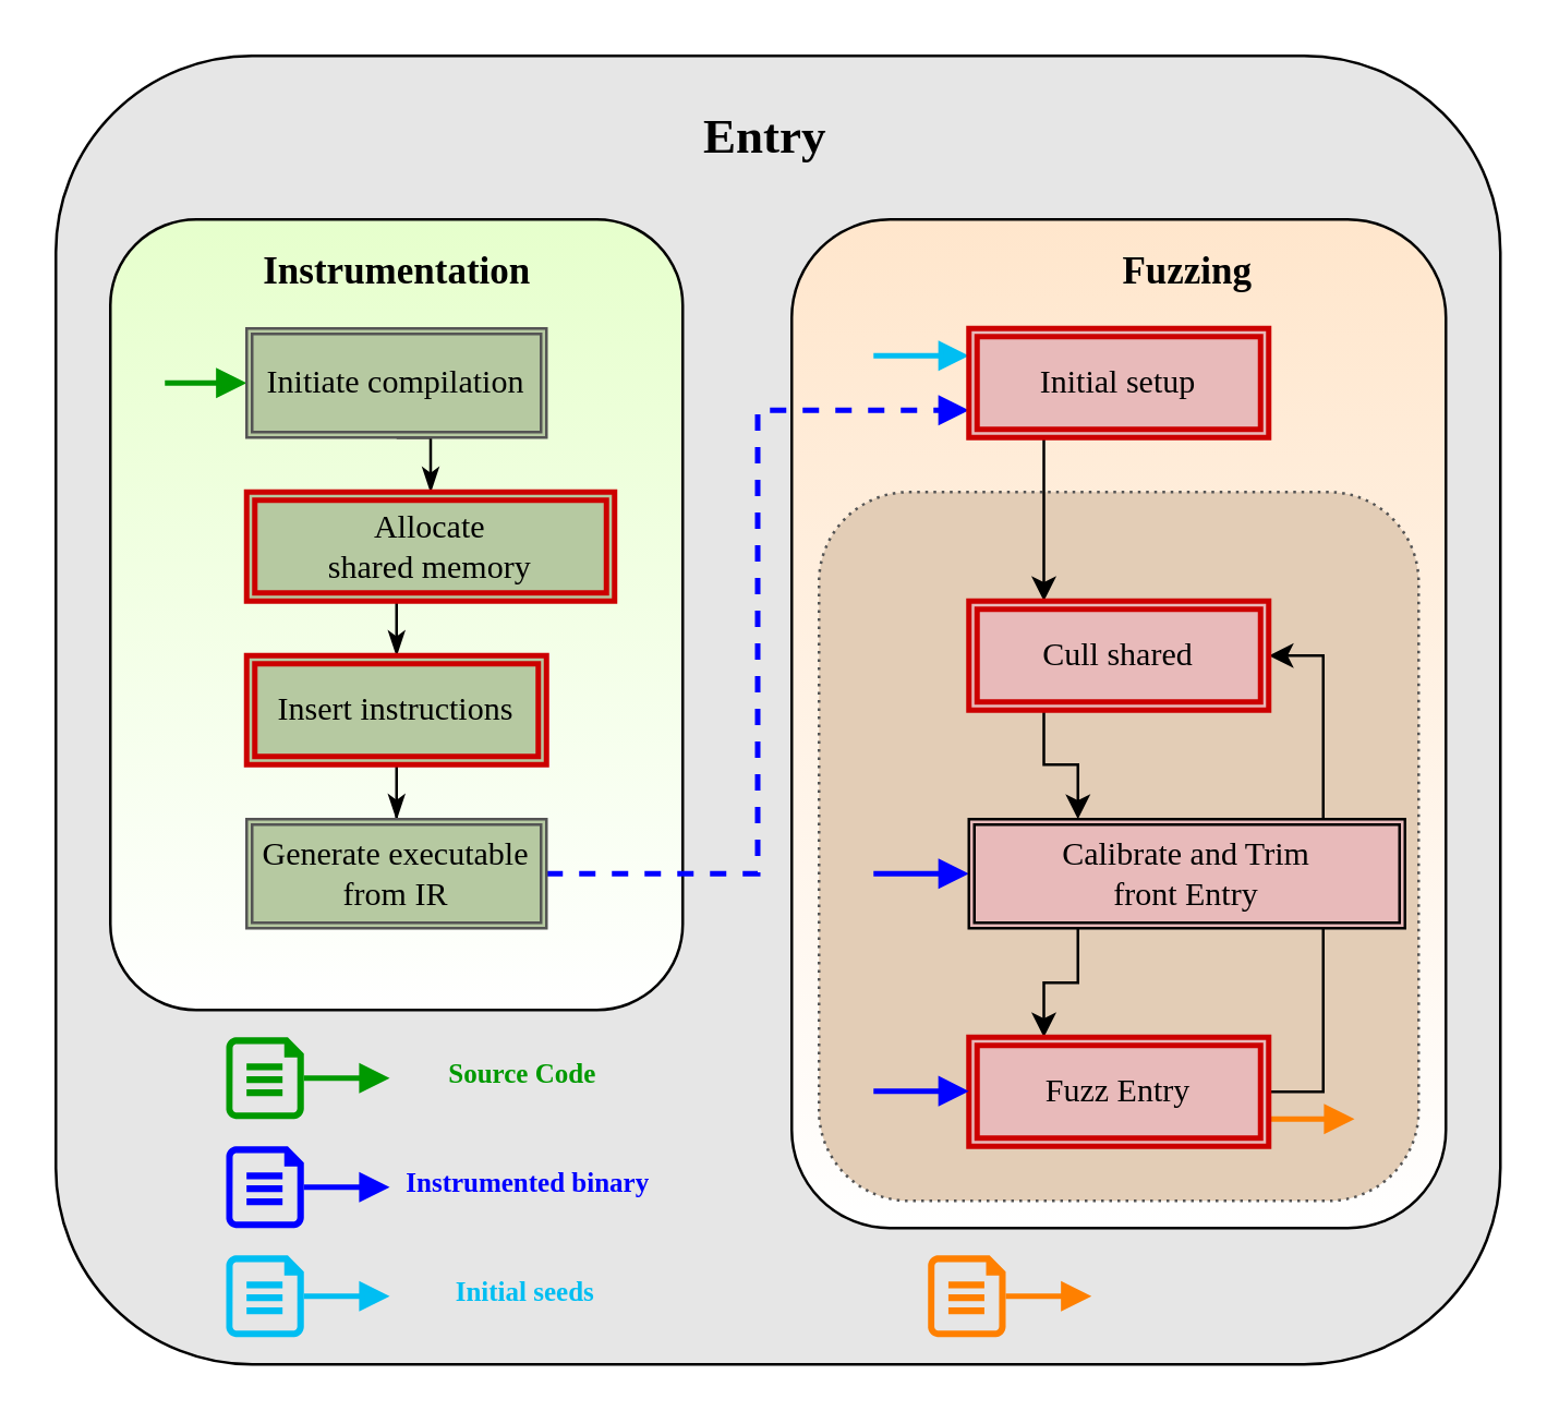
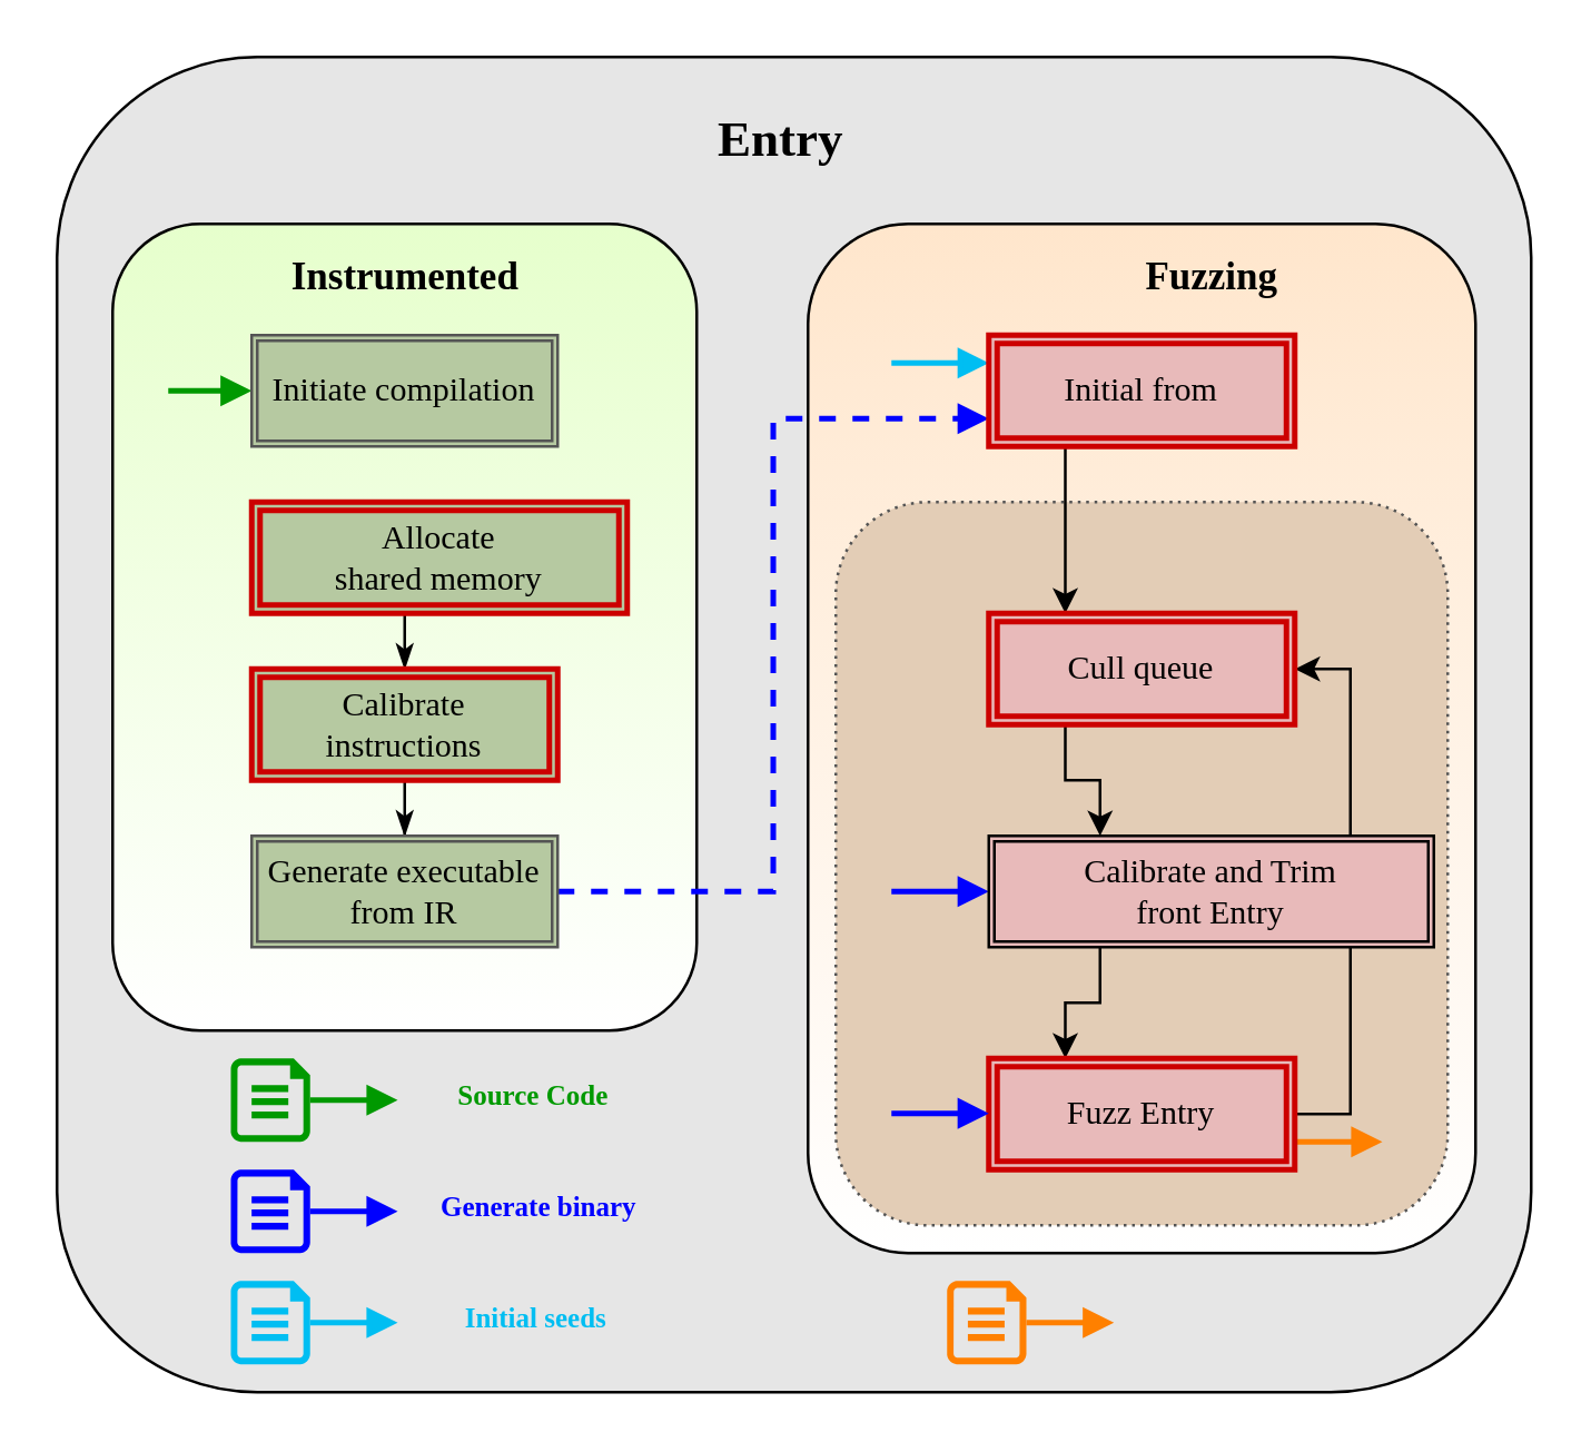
- <mxCell id="5" value="&lt;span style=&quot;font-size: 14px&quot;&gt;&lt;b&gt;Instrumentation&lt;/b&gt;&lt;/span&gt;" style="text;html=1;align=center;verticalAlign=middle;resizable=0;points=[];autosize=1;fontSize=12;fontFamily=Georgia;" parent="1" vertex="1"><mxGeometry x="90" y="90" width="110" height="20" as="geometry" /></mxCell>
+ <mxCell id="5" value="&lt;span style=&quot;font-size: 14px&quot;&gt;&lt;b&gt;Instrumented&lt;/b&gt;&lt;/span&gt;" style="text;html=1;align=center;verticalAlign=middle;resizable=0;points=[];autosize=1;fontSize=12;fontFamily=Georgia;" parent="1" vertex="1"><mxGeometry x="90" y="90" width="110" height="20" as="geometry" /></mxCell>
- <mxCell id="42" value="Initial setup" style="shape=ext;double=1;rounded=0;whiteSpace=wrap;html=1;strokeWidth=2;fontFamily=Georgia;fontSize=12;fillColor=#E8BABA;strokeColor=#CC0000;" parent="1" vertex="1"><mxGeometry x="355" y="120" width="110" height="40" as="geometry" /></mxCell>
+ <mxCell id="42" value="Initial from" style="shape=ext;double=1;rounded=0;whiteSpace=wrap;html=1;strokeWidth=2;fontFamily=Georgia;fontSize=12;fillColor=#E8BABA;strokeColor=#CC0000;" parent="1" vertex="1"><mxGeometry x="355" y="120" width="110" height="40" as="geometry" /></mxCell>
- <mxCell id="6" style="edgeStyle=orthogonalEdgeStyle;rounded=0;orthogonalLoop=1;jettySize=auto;html=1;exitX=0.5;exitY=1;exitDx=0;exitDy=0;entryX=0.5;entryY=0;entryDx=0;entryDy=0;fontFamily=Georgia;fontSize=12;endArrow=classicThin;endFill=1;" parent="1" source="38" target="39" edge="1"><mxGeometry x="60" y="100" as="geometry" /></mxCell>
- <mxCell id="37" value="Cull shared" style="shape=ext;double=1;rounded=0;whiteSpace=wrap;html=1;strokeWidth=2;fontFamily=Georgia;fontSize=12;fillColor=#E8BABA;strokeColor=#CC0000;" parent="1" vertex="1"><mxGeometry x="355" y="220" width="110" height="40" as="geometry" /></mxCell>
+ <mxCell id="37" value="Cull queue" style="shape=ext;double=1;rounded=0;whiteSpace=wrap;html=1;strokeWidth=2;fontFamily=Georgia;fontSize=12;fillColor=#E8BABA;strokeColor=#CC0000;" parent="1" vertex="1"><mxGeometry x="355" y="220" width="110" height="40" as="geometry" /></mxCell>
- <mxCell id="40" value="Insert instructions" style="shape=ext;double=1;rounded=0;whiteSpace=wrap;html=1;strokeWidth=2;fontFamily=Georgia;fontSize=12;fillColor=#B6C9A1;strokeColor=#CC0000;" parent="1" vertex="1"><mxGeometry x="90" y="240" width="110" height="40" as="geometry" /></mxCell>
+ <mxCell id="40" value="Calibrate instructions" style="shape=ext;double=1;rounded=0;whiteSpace=wrap;html=1;strokeWidth=2;fontFamily=Georgia;fontSize=12;fillColor=#B6C9A1;strokeColor=#CC0000;" parent="1" vertex="1"><mxGeometry x="90" y="240" width="110" height="40" as="geometry" /></mxCell>
- <mxCell id="23" value="&lt;font color=&quot;#0000ff&quot; size=&quot;1&quot;&gt;&lt;b&gt;Instrumented binary&lt;/b&gt;&lt;/font&gt;" style="text;html=1;align=center;verticalAlign=middle;resizable=0;points=[];autosize=1;fontSize=12;fontFamily=Georgia;" parent="20" vertex="1"><mxGeometry x="60" y="3" width="100" height="20" as="geometry" /></mxCell>
+ <mxCell id="23" value="&lt;font color=&quot;#0000ff&quot; size=&quot;1&quot;&gt;&lt;b&gt;Generate binary&lt;/b&gt;&lt;/font&gt;" style="text;html=1;align=center;verticalAlign=middle;resizable=0;points=[];autosize=1;fontSize=12;fontFamily=Georgia;" parent="20" vertex="1"><mxGeometry x="60" y="3" width="100" height="20" as="geometry" /></mxCell>
